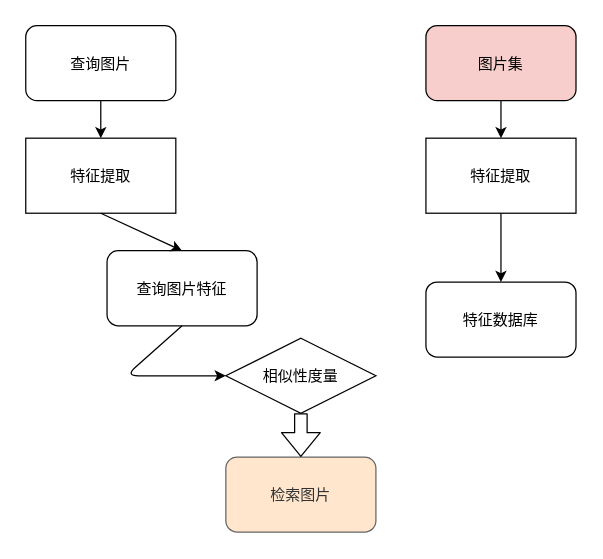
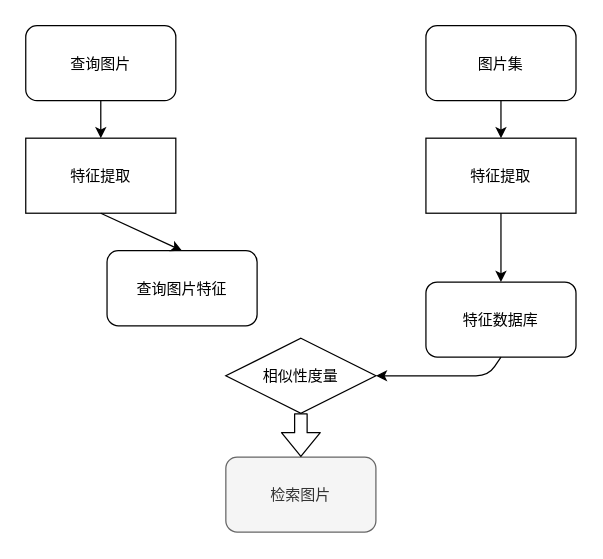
- <mxCell id="3" value="图片集" style="rounded=1;fillColor=#f8cecc;" parent="1" vertex="1"><mxGeometry x="340" y="20" width="120" height="60" as="geometry" /></mxCell>
+ <mxCell id="3" value="图片集" style="rounded=1;" parent="1" vertex="1"><mxGeometry x="340" y="20" width="120" height="60" as="geometry" /></mxCell>
- <mxCell id="14" value="" style="endArrow=classic;exitX=0.5;exitY=1;exitDx=0;exitDy=0;entryX=0;entryY=0.5;entryDx=0;entryDy=0;" parent="1" source="6" target="8" edge="1"><mxGeometry width="50" height="50" relative="1" as="geometry"><mxPoint x="100" y="370" as="sourcePoint" /><mxPoint x="190" y="310" as="targetPoint" /><Array as="points"><mxPoint x="100" y="300" /></Array></mxGeometry></mxCell>
+ <mxCell id="15" value="" style="endArrow=classic;exitX=0.5;exitY=1;exitDx=0;exitDy=0;entryX=1;entryY=0.5;entryDx=0;entryDy=0;" parent="1" source="7" target="8" edge="1"><mxGeometry width="50" height="50" relative="1" as="geometry"><mxPoint x="460" y="370" as="sourcePoint" /><mxPoint x="510" y="320" as="targetPoint" /><Array as="points"><mxPoint x="390" y="300" /></Array></mxGeometry></mxCell>
- <mxCell id="9" value="检索图片" style="rounded=1;fillColor=#ffe6cc;strokeColor=#666666;fontColor=#333333;" parent="1" vertex="1"><mxGeometry x="180" y="365" width="120" height="60" as="geometry" /></mxCell>
+ <mxCell id="9" value="检索图片" style="rounded=1;fillColor=#f5f5f5;strokeColor=#666666;fontColor=#333333;" parent="1" vertex="1"><mxGeometry x="180" y="365" width="120" height="60" as="geometry" /></mxCell>
